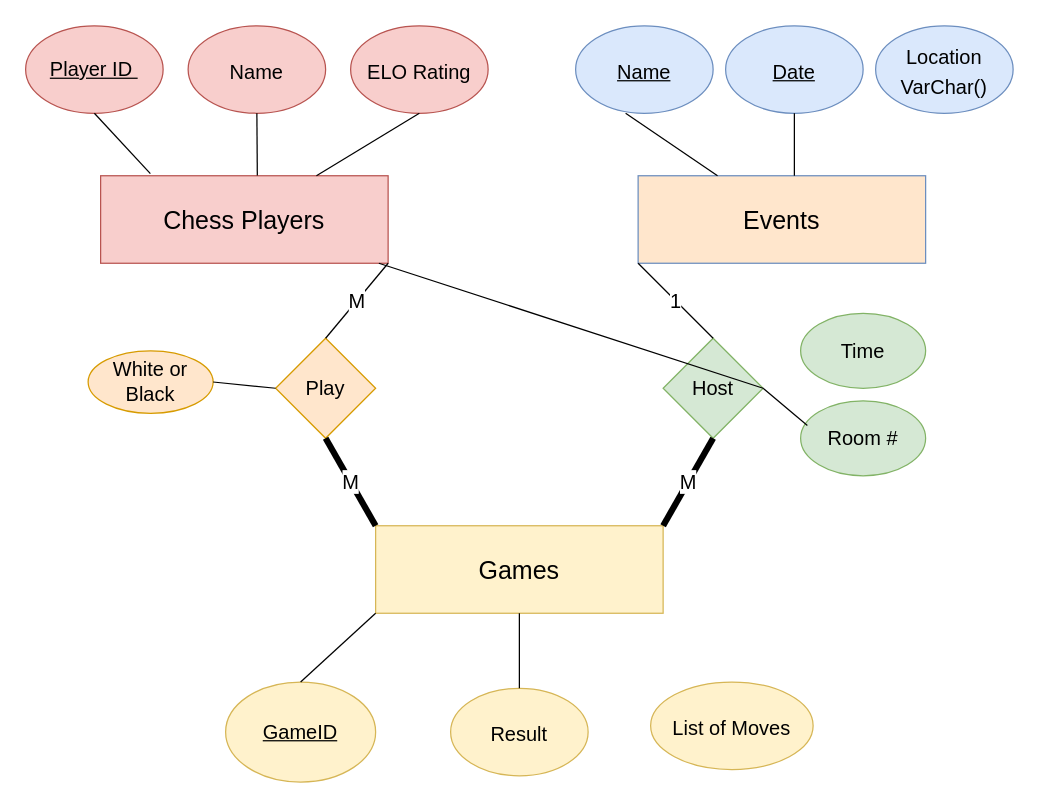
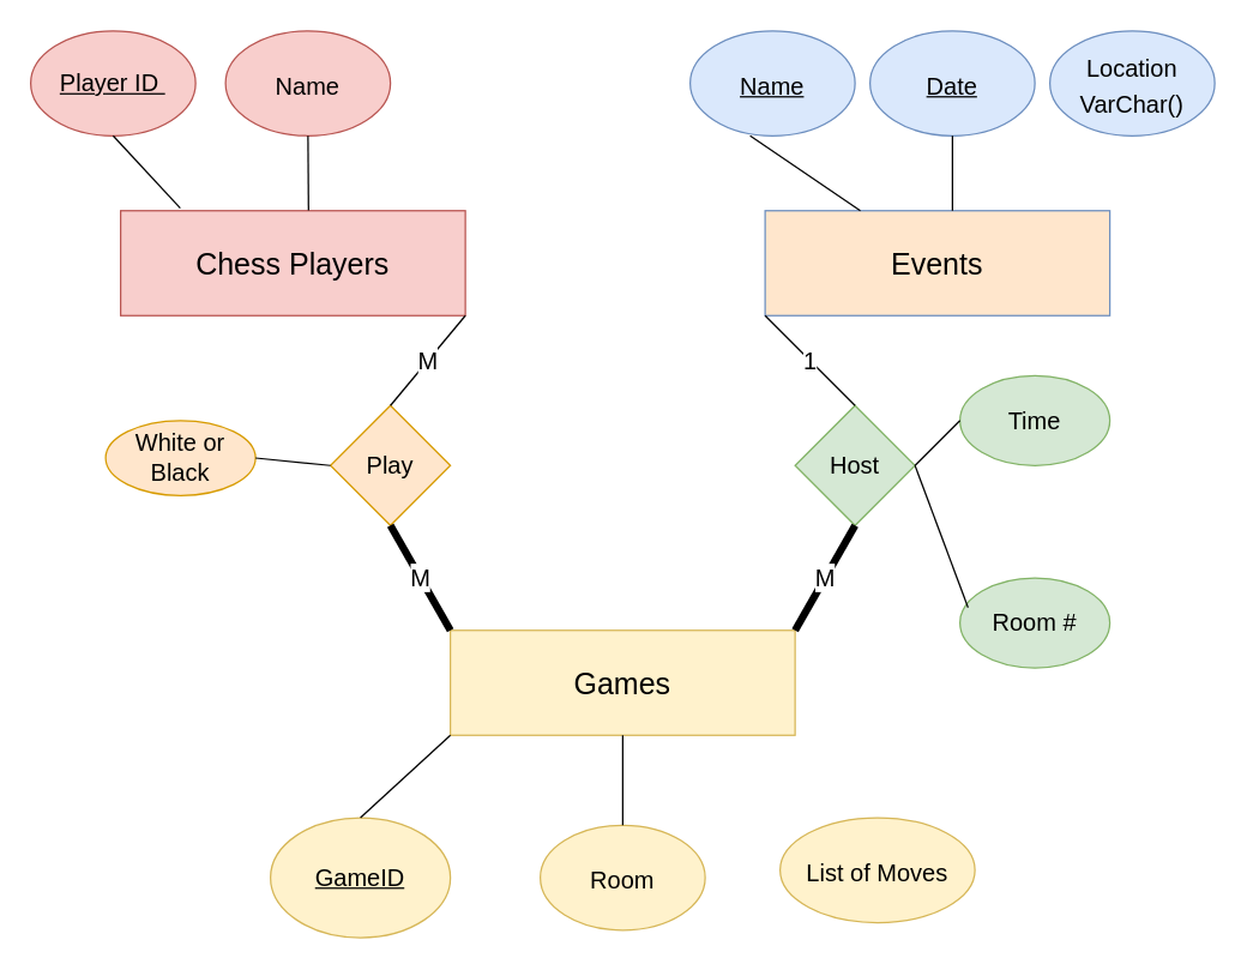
- <mxCell id="6" value="&lt;font style=&quot;font-size: 16px;&quot;&gt;ELO Rating&lt;br&gt;&lt;/font&gt;" style="ellipse;whiteSpace=wrap;html=1;fontSize=20;fillColor=#f8cecc;strokeColor=#b85450;" vertex="1" parent="1"><mxGeometry x="280" y="20" width="110" height="70" as="geometry" /></mxCell>
- <mxCell id="22" value="" style="endArrow=none;html=1;rounded=0;fontSize=16;strokeWidth=1;entryX=0.5;entryY=1;entryDx=0;entryDy=0;" edge="1" parent="1" source="2" target="6"><mxGeometry width="50" height="50" relative="1" as="geometry"><mxPoint x="175.35" y="129.72" as="sourcePoint" /><mxPoint x="175" y="100" as="targetPoint" /></mxGeometry></mxCell>
- <mxCell id="29" value="" style="endArrow=none;html=1;rounded=0;fontSize=16;strokeWidth=1;exitX=1;exitY=0.5;exitDx=0;exitDy=0;" edge="1" parent="1" source="13" target="2"><mxGeometry width="50" height="50" relative="1" as="geometry"><mxPoint x="370" y="360" as="sourcePoint" /><mxPoint x="420" y="310" as="targetPoint" /></mxGeometry></mxCell>
+ <mxCell id="29" value="" style="endArrow=none;html=1;rounded=0;fontSize=16;strokeWidth=1;entryX=0;entryY=0.5;entryDx=0;entryDy=0;exitX=1;exitY=0.5;exitDx=0;exitDy=0;" edge="1" parent="1" source="13" target="27"><mxGeometry width="50" height="50" relative="1" as="geometry"><mxPoint x="370" y="360" as="sourcePoint" /><mxPoint x="420" y="310" as="targetPoint" /></mxGeometry></mxCell>
- <mxCell id="28" value="Room #" style="ellipse;whiteSpace=wrap;html=1;fontSize=16;fillColor=#d5e8d4;strokeColor=#82b366;" vertex="1" parent="1"><mxGeometry x="640" y="320" width="100" height="60" as="geometry" /></mxCell>
+ <mxCell id="28" value="Room #" style="ellipse;whiteSpace=wrap;html=1;fontSize=16;fillColor=#d5e8d4;strokeColor=#82b366;" vertex="1" parent="1"><mxGeometry x="640" y="385" width="100" height="60" as="geometry" /></mxCell>
- <mxCell id="10" value="&lt;font style=&quot;font-size: 16px;&quot;&gt;Result&lt;br&gt;&lt;/font&gt;" style="ellipse;whiteSpace=wrap;html=1;fontSize=20;fillColor=#fff2cc;strokeColor=#d6b656;" vertex="1" parent="1"><mxGeometry x="360" y="550" width="110" height="70" as="geometry" /></mxCell>
+ <mxCell id="10" value="&lt;font style=&quot;font-size: 16px;&quot;&gt;Room&lt;br&gt;&lt;/font&gt;" style="ellipse;whiteSpace=wrap;html=1;fontSize=20;fillColor=#fff2cc;strokeColor=#d6b656;" vertex="1" parent="1"><mxGeometry x="360" y="550" width="110" height="70" as="geometry" /></mxCell>
